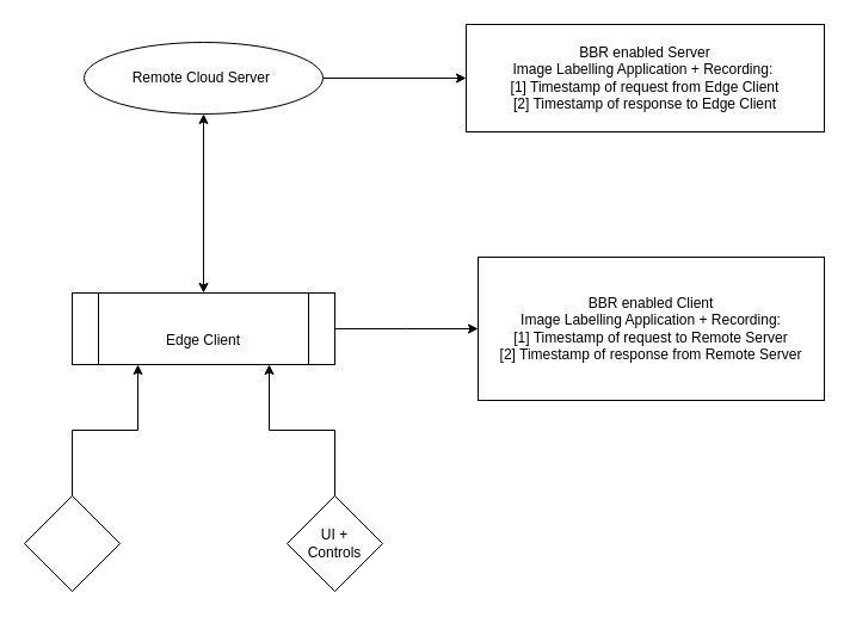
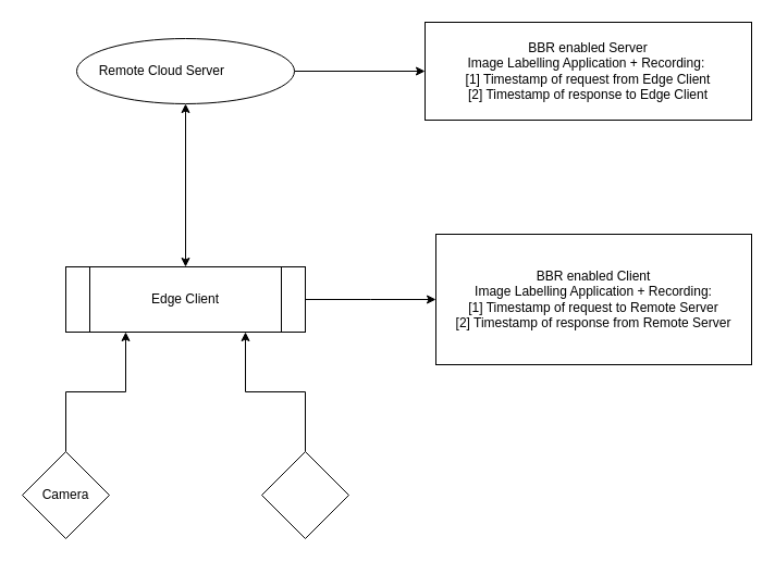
- <mxCell id="4" value="Remote Cloud Server&amp;nbsp;" style="text;html=1;strokeColor=none;fillColor=none;align=center;verticalAlign=middle;whiteSpace=wrap;rounded=0;" vertex="1" parent="1"><mxGeometry x="100" y="50" width="140" height="30" as="geometry" /></mxCell>
+ <mxCell id="4" value="Remote Cloud Server&amp;nbsp;" style="text;html=1;strokeColor=none;fillColor=none;align=center;verticalAlign=middle;whiteSpace=wrap;rounded=0;" vertex="1" parent="1"><mxGeometry x="80" y="50" width="140" height="30" as="geometry" /></mxCell>
- <mxCell id="16" value="Edge Client" style="text;html=1;strokeColor=none;fillColor=none;align=center;verticalAlign=middle;whiteSpace=wrap;rounded=0;" vertex="1" parent="1"><mxGeometry x="115" y="270" width="110" height="30" as="geometry" /></mxCell>
+ <mxCell id="16" value="Edge Client" style="text;html=1;strokeColor=none;fillColor=none;align=center;verticalAlign=middle;whiteSpace=wrap;rounded=0;" vertex="1" parent="1"><mxGeometry x="115" y="260" width="110" height="30" as="geometry" /></mxCell>
+ <mxCell id="13" value="Camera" style="text;html=1;strokeColor=none;fillColor=none;align=center;verticalAlign=middle;whiteSpace=wrap;rounded=0;" vertex="1" parent="1"><mxGeometry x="30" y="442.5" width="60" height="25" as="geometry" /></mxCell>
- <mxCell id="14" value="UI + Controls" style="text;html=1;strokeColor=none;fillColor=none;align=center;verticalAlign=middle;whiteSpace=wrap;rounded=0;" vertex="1" parent="1"><mxGeometry x="250" y="440" width="60" height="30" as="geometry" /></mxCell>
